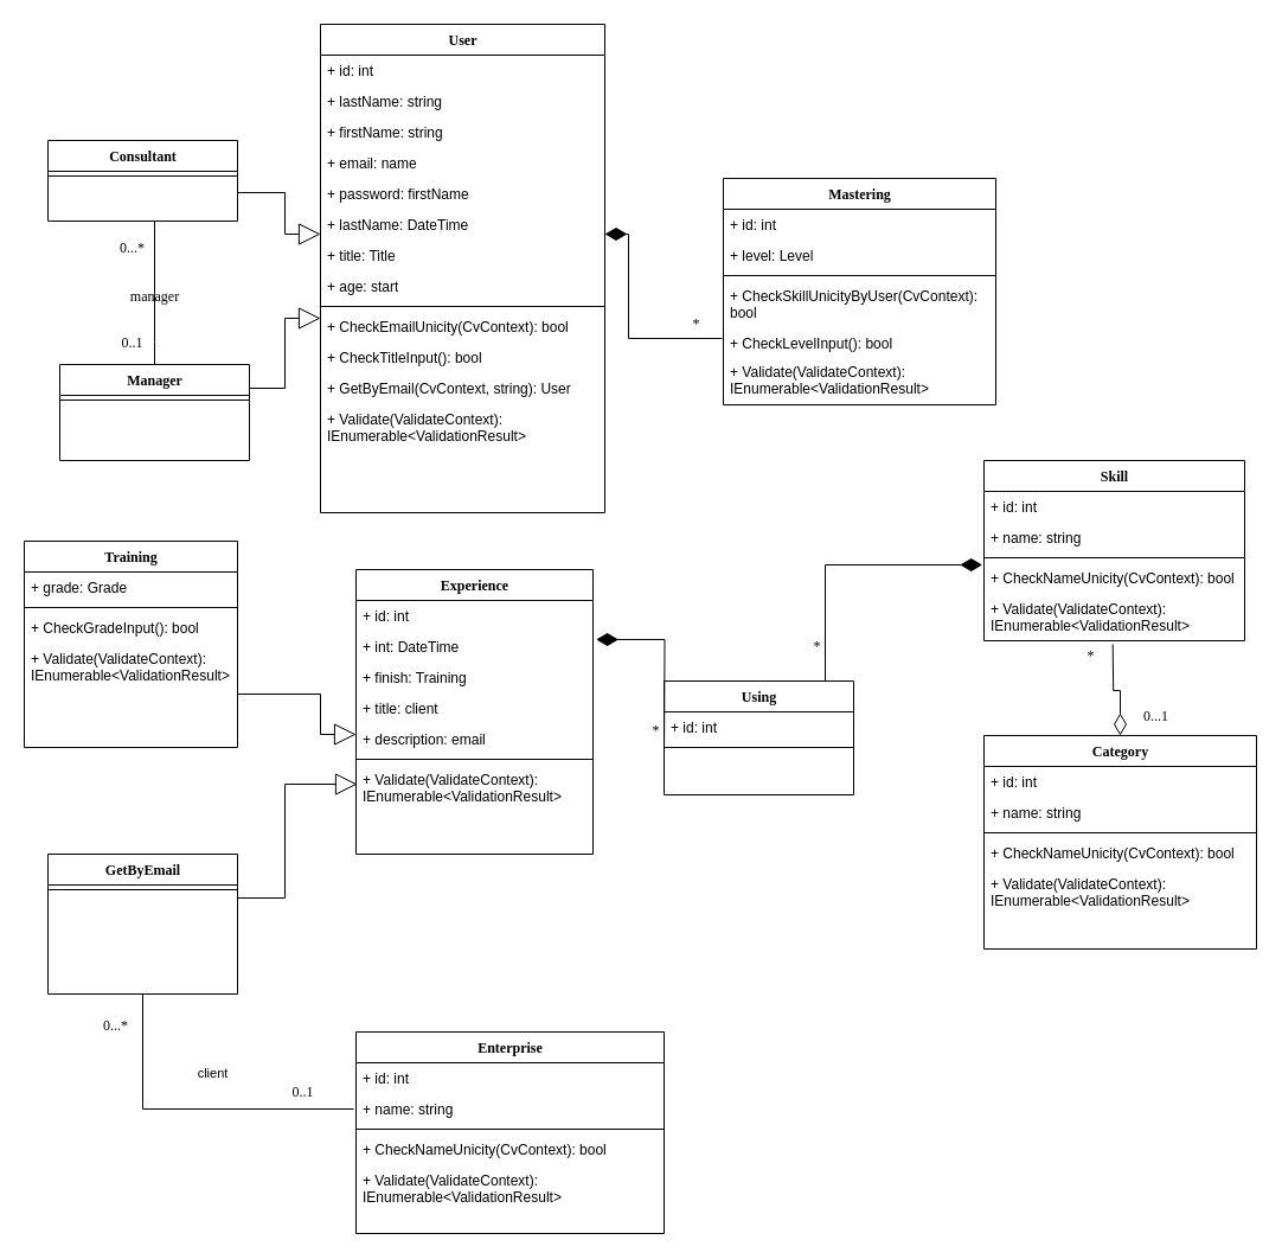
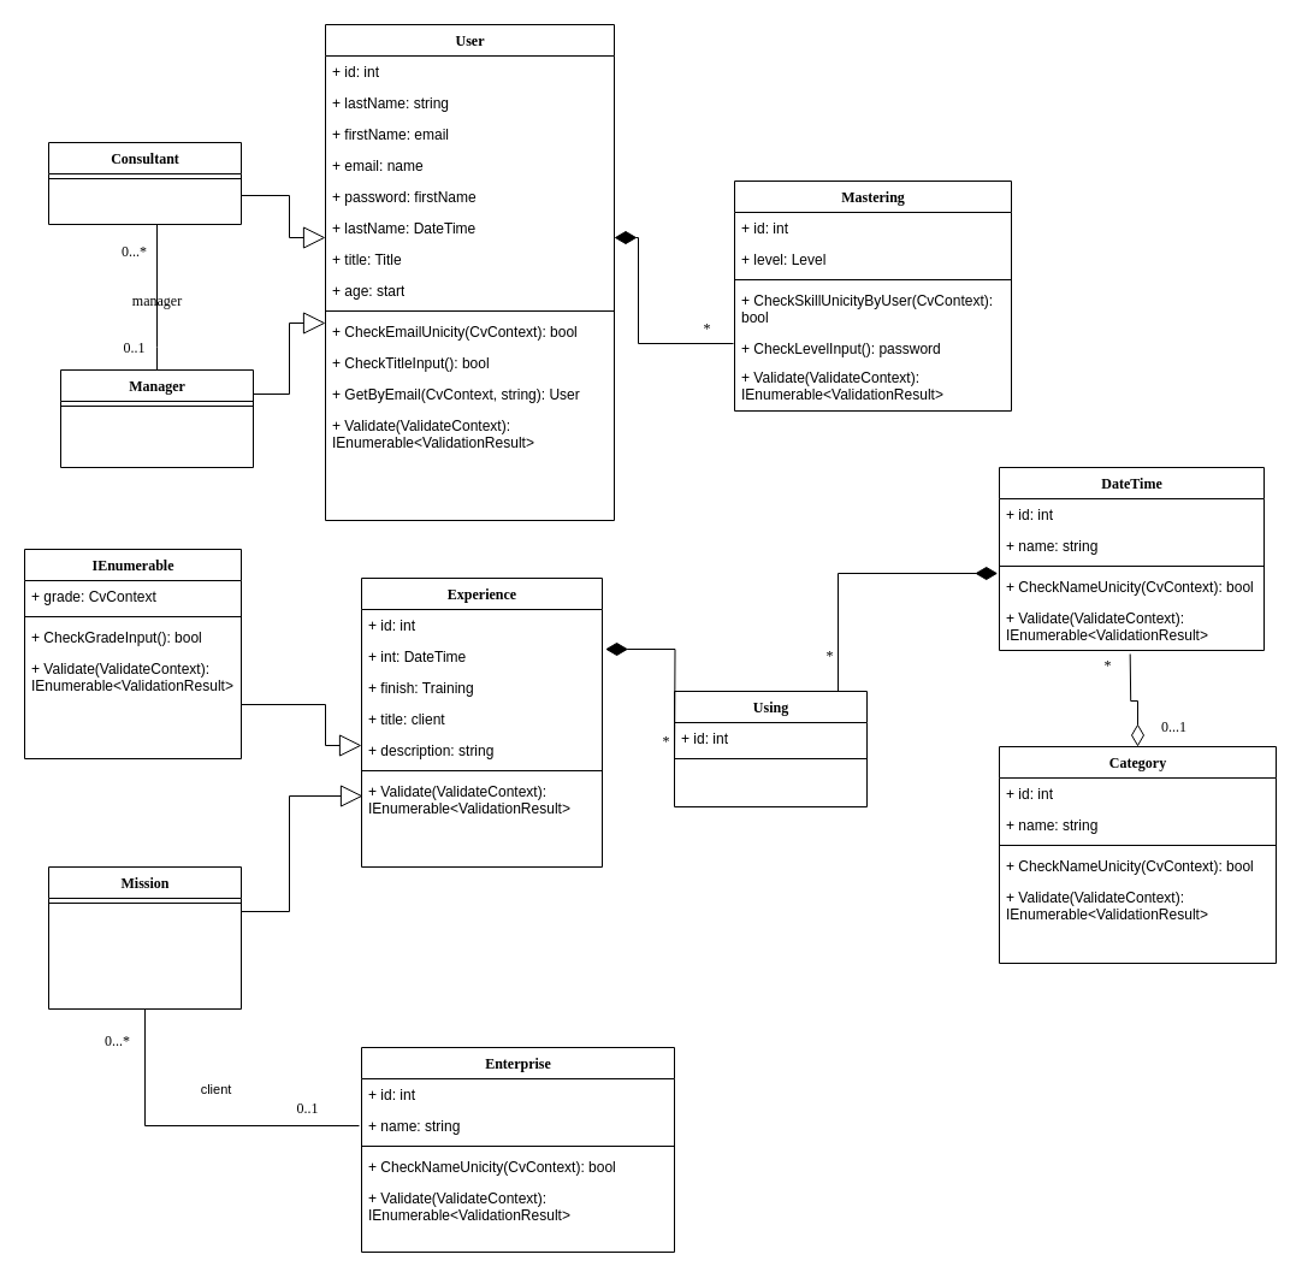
- <mxCell id="7" value="+ firstName: string" style="text;html=1;strokeColor=none;fillColor=none;align=left;verticalAlign=top;spacingLeft=4;spacingRight=4;whiteSpace=wrap;overflow=hidden;rotatable=0;points=[[0,0.5],[1,0.5]];portConstraint=eastwest;" parent="4" vertex="1"><mxGeometry y="78" width="240" height="26" as="geometry" /></mxCell>
+ <mxCell id="7" value="+ firstName: email" style="text;html=1;strokeColor=none;fillColor=none;align=left;verticalAlign=top;spacingLeft=4;spacingRight=4;whiteSpace=wrap;overflow=hidden;rotatable=0;points=[[0,0.5],[1,0.5]];portConstraint=eastwest;" parent="4" vertex="1"><mxGeometry y="78" width="240" height="26" as="geometry" /></mxCell>
- <mxCell id="25" value="+ CheckLevelInput(): bool" style="text;html=1;strokeColor=none;fillColor=none;align=left;verticalAlign=top;spacingLeft=4;spacingRight=4;whiteSpace=wrap;overflow=hidden;rotatable=0;points=[[0,0.5],[1,0.5]];portConstraint=eastwest;" vertex="1" parent="20"><mxGeometry y="126" width="230" height="24" as="geometry" /></mxCell>
+ <mxCell id="25" value="+ CheckLevelInput(): password" style="text;html=1;strokeColor=none;fillColor=none;align=left;verticalAlign=top;spacingLeft=4;spacingRight=4;whiteSpace=wrap;overflow=hidden;rotatable=0;points=[[0,0.5],[1,0.5]];portConstraint=eastwest;" vertex="1" parent="20"><mxGeometry y="126" width="230" height="24" as="geometry" /></mxCell>
- <mxCell id="27" value="Skill" style="swimlane;html=1;fontStyle=1;align=center;verticalAlign=top;childLayout=stackLayout;horizontal=1;startSize=26;horizontalStack=0;resizeParent=1;resizeLast=0;collapsible=1;marginBottom=0;swimlaneFillColor=#ffffff;rounded=0;shadow=0;comic=0;labelBackgroundColor=none;strokeWidth=1;fillColor=none;fontFamily=Verdana;fontSize=12" vertex="1" parent="1"><mxGeometry x="830" y="388" width="220" height="152" as="geometry" /></mxCell>
+ <mxCell id="27" value="DateTime" style="swimlane;html=1;fontStyle=1;align=center;verticalAlign=top;childLayout=stackLayout;horizontal=1;startSize=26;horizontalStack=0;resizeParent=1;resizeLast=0;collapsible=1;marginBottom=0;swimlaneFillColor=#ffffff;rounded=0;shadow=0;comic=0;labelBackgroundColor=none;strokeWidth=1;fillColor=none;fontFamily=Verdana;fontSize=12" vertex="1" parent="1"><mxGeometry x="830" y="388" width="220" height="152" as="geometry" /></mxCell>
- <mxCell id="50" value="Training" style="swimlane;html=1;fontStyle=1;align=center;verticalAlign=top;childLayout=stackLayout;horizontal=1;startSize=26;horizontalStack=0;resizeParent=1;resizeLast=0;collapsible=1;marginBottom=0;swimlaneFillColor=#ffffff;rounded=0;shadow=0;comic=0;labelBackgroundColor=none;strokeWidth=1;fillColor=none;fontFamily=Verdana;fontSize=12" vertex="1" parent="1"><mxGeometry y="456" width="180" height="174" as="geometry" x="20" /></mxCell>
+ <mxCell id="50" value="IEnumerable" style="swimlane;html=1;fontStyle=1;align=center;verticalAlign=top;childLayout=stackLayout;horizontal=1;startSize=26;horizontalStack=0;resizeParent=1;resizeLast=0;collapsible=1;marginBottom=0;swimlaneFillColor=#ffffff;rounded=0;shadow=0;comic=0;labelBackgroundColor=none;strokeWidth=1;fillColor=none;fontFamily=Verdana;fontSize=12" vertex="1" parent="1"><mxGeometry y="456" width="180" height="174" as="geometry" x="20" /></mxCell>
- <mxCell id="51" value="+ grade: Grade" style="text;html=1;strokeColor=none;fillColor=none;align=left;verticalAlign=top;spacingLeft=4;spacingRight=4;whiteSpace=wrap;overflow=hidden;rotatable=0;points=[[0,0.5],[1,0.5]];portConstraint=eastwest;" vertex="1" parent="50"><mxGeometry y="26" width="180" height="26" as="geometry" /></mxCell>
+ <mxCell id="51" value="+ grade: CvContext" style="text;html=1;strokeColor=none;fillColor=none;align=left;verticalAlign=top;spacingLeft=4;spacingRight=4;whiteSpace=wrap;overflow=hidden;rotatable=0;points=[[0,0.5],[1,0.5]];portConstraint=eastwest;" vertex="1" parent="50"><mxGeometry y="26" width="180" height="26" as="geometry" /></mxCell>
- <mxCell id="47" value="+ description: email" style="text;html=1;strokeColor=none;fillColor=none;align=left;verticalAlign=top;spacingLeft=4;spacingRight=4;whiteSpace=wrap;overflow=hidden;rotatable=0;points=[[0,0.5],[1,0.5]];portConstraint=eastwest;" vertex="1" parent="42"><mxGeometry y="130" width="200" height="26" as="geometry" /></mxCell>
+ <mxCell id="47" value="+ description: string" style="text;html=1;strokeColor=none;fillColor=none;align=left;verticalAlign=top;spacingLeft=4;spacingRight=4;whiteSpace=wrap;overflow=hidden;rotatable=0;points=[[0,0.5],[1,0.5]];portConstraint=eastwest;" vertex="1" parent="42"><mxGeometry y="130" width="200" height="26" as="geometry" /></mxCell>
- <mxCell id="55" value="GetByEmail" style="swimlane;html=1;fontStyle=1;align=center;verticalAlign=top;childLayout=stackLayout;horizontal=1;startSize=26;horizontalStack=0;resizeParent=1;resizeLast=0;collapsible=1;marginBottom=0;swimlaneFillColor=#ffffff;rounded=0;shadow=0;comic=0;labelBackgroundColor=none;strokeWidth=1;fillColor=none;fontFamily=Verdana;fontSize=12" vertex="1" parent="1"><mxGeometry x="40" y="720" width="160" height="118" as="geometry" /></mxCell>
+ <mxCell id="55" value="Mission" style="swimlane;html=1;fontStyle=1;align=center;verticalAlign=top;childLayout=stackLayout;horizontal=1;startSize=26;horizontalStack=0;resizeParent=1;resizeLast=0;collapsible=1;marginBottom=0;swimlaneFillColor=#ffffff;rounded=0;shadow=0;comic=0;labelBackgroundColor=none;strokeWidth=1;fillColor=none;fontFamily=Verdana;fontSize=12" vertex="1" parent="1"><mxGeometry x="40" y="720" width="160" height="118" as="geometry" /></mxCell>
